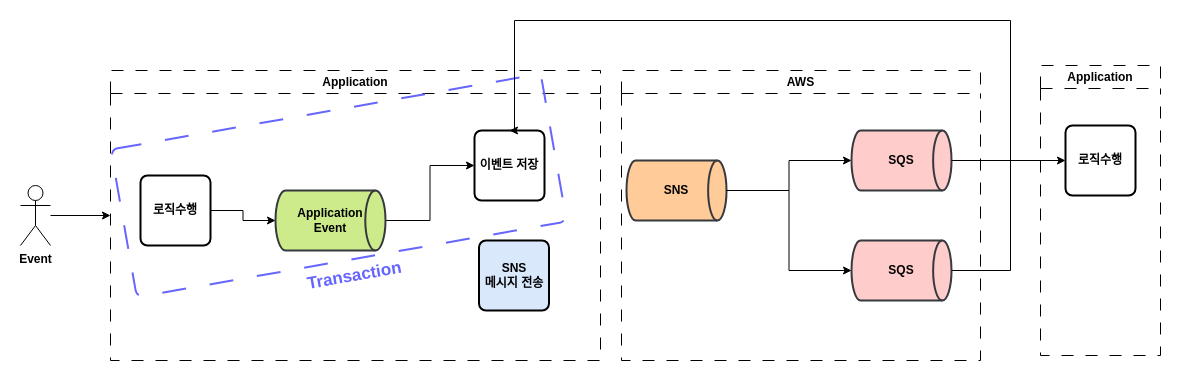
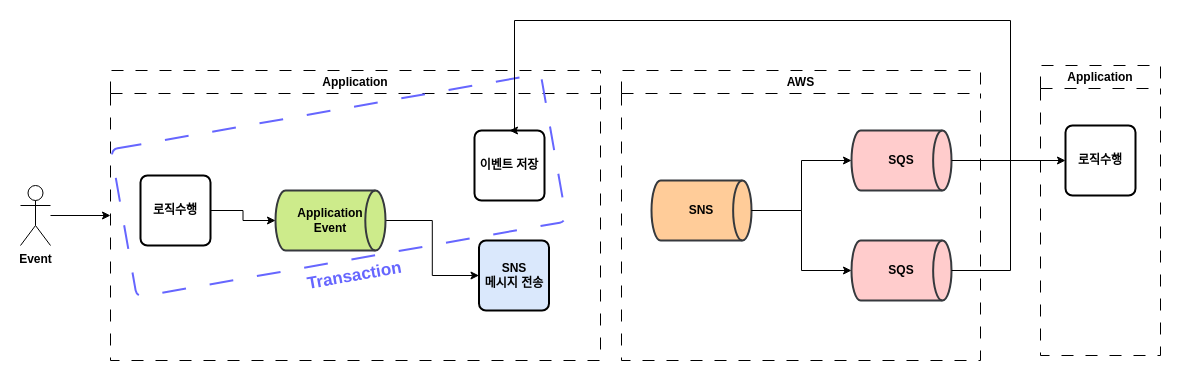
- <mxCell id="2" style="edgeStyle=orthogonalEdgeStyle;rounded=0;orthogonalLoop=1;jettySize=auto;html=1;entryX=0;entryY=0.5;entryDx=0;entryDy=0;fontStyle=1" parent="1" source="4" target="11" edge="1"><mxGeometry relative="1" as="geometry" /></mxCell>
- <mxCell id="14" value="SNS" style="strokeWidth=2;html=1;shape=mxgraph.flowchart.direct_data;whiteSpace=wrap;fillColor=#ffcc99;strokeColor=#36393d;fontStyle=1" parent="13" vertex="1"><mxGeometry x="5" y="90" width="100" height="60" as="geometry" /></mxCell>
+ <mxCell id="14" value="SNS" style="strokeWidth=2;html=1;shape=mxgraph.flowchart.direct_data;whiteSpace=wrap;fillColor=#ffcc99;strokeColor=#36393d;fontStyle=1" parent="13" vertex="1"><mxGeometry x="30" y="110" width="100" height="60" as="geometry" /></mxCell>
+ <mxCell id="3" style="edgeStyle=orthogonalEdgeStyle;rounded=0;orthogonalLoop=1;jettySize=auto;html=1;entryX=0;entryY=0.5;entryDx=0;entryDy=0;fontStyle=1" parent="1" source="4" target="10" edge="1"><mxGeometry relative="1" as="geometry" /></mxCell>
